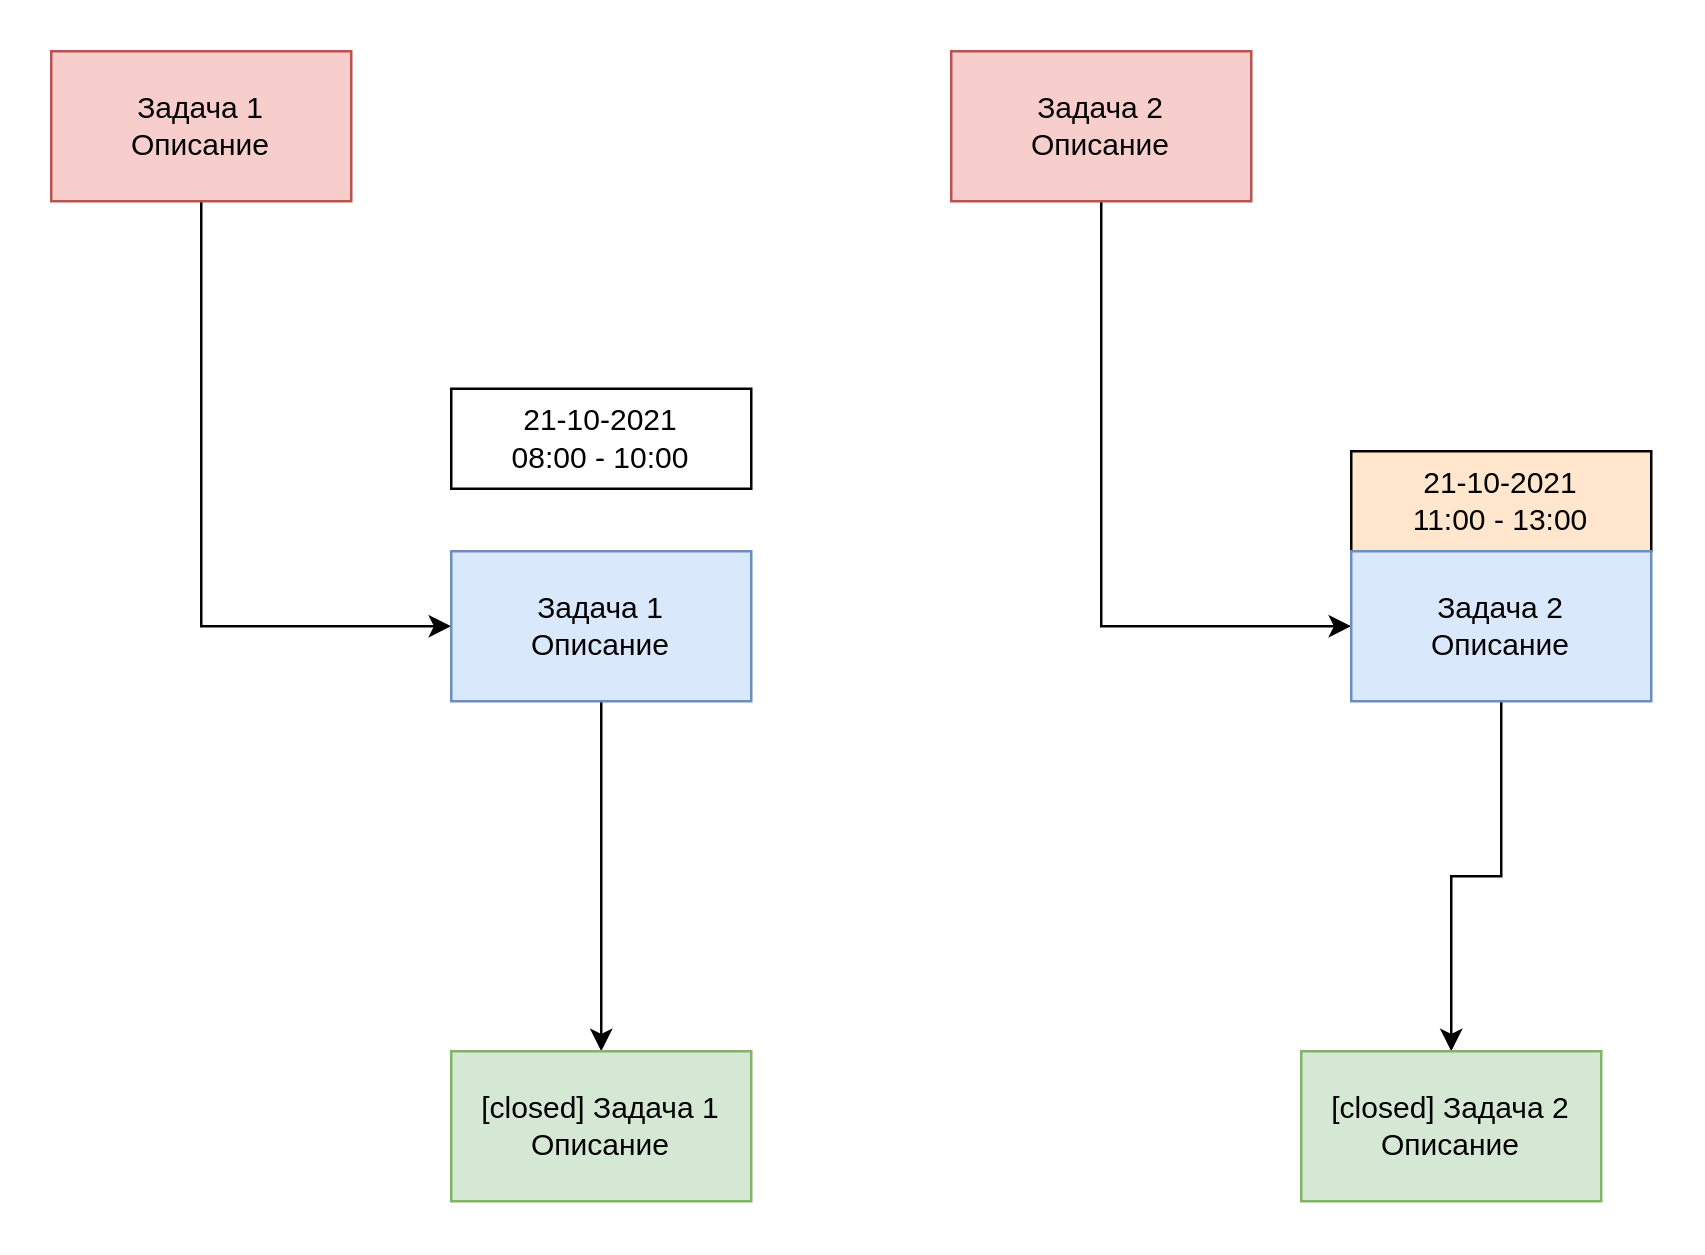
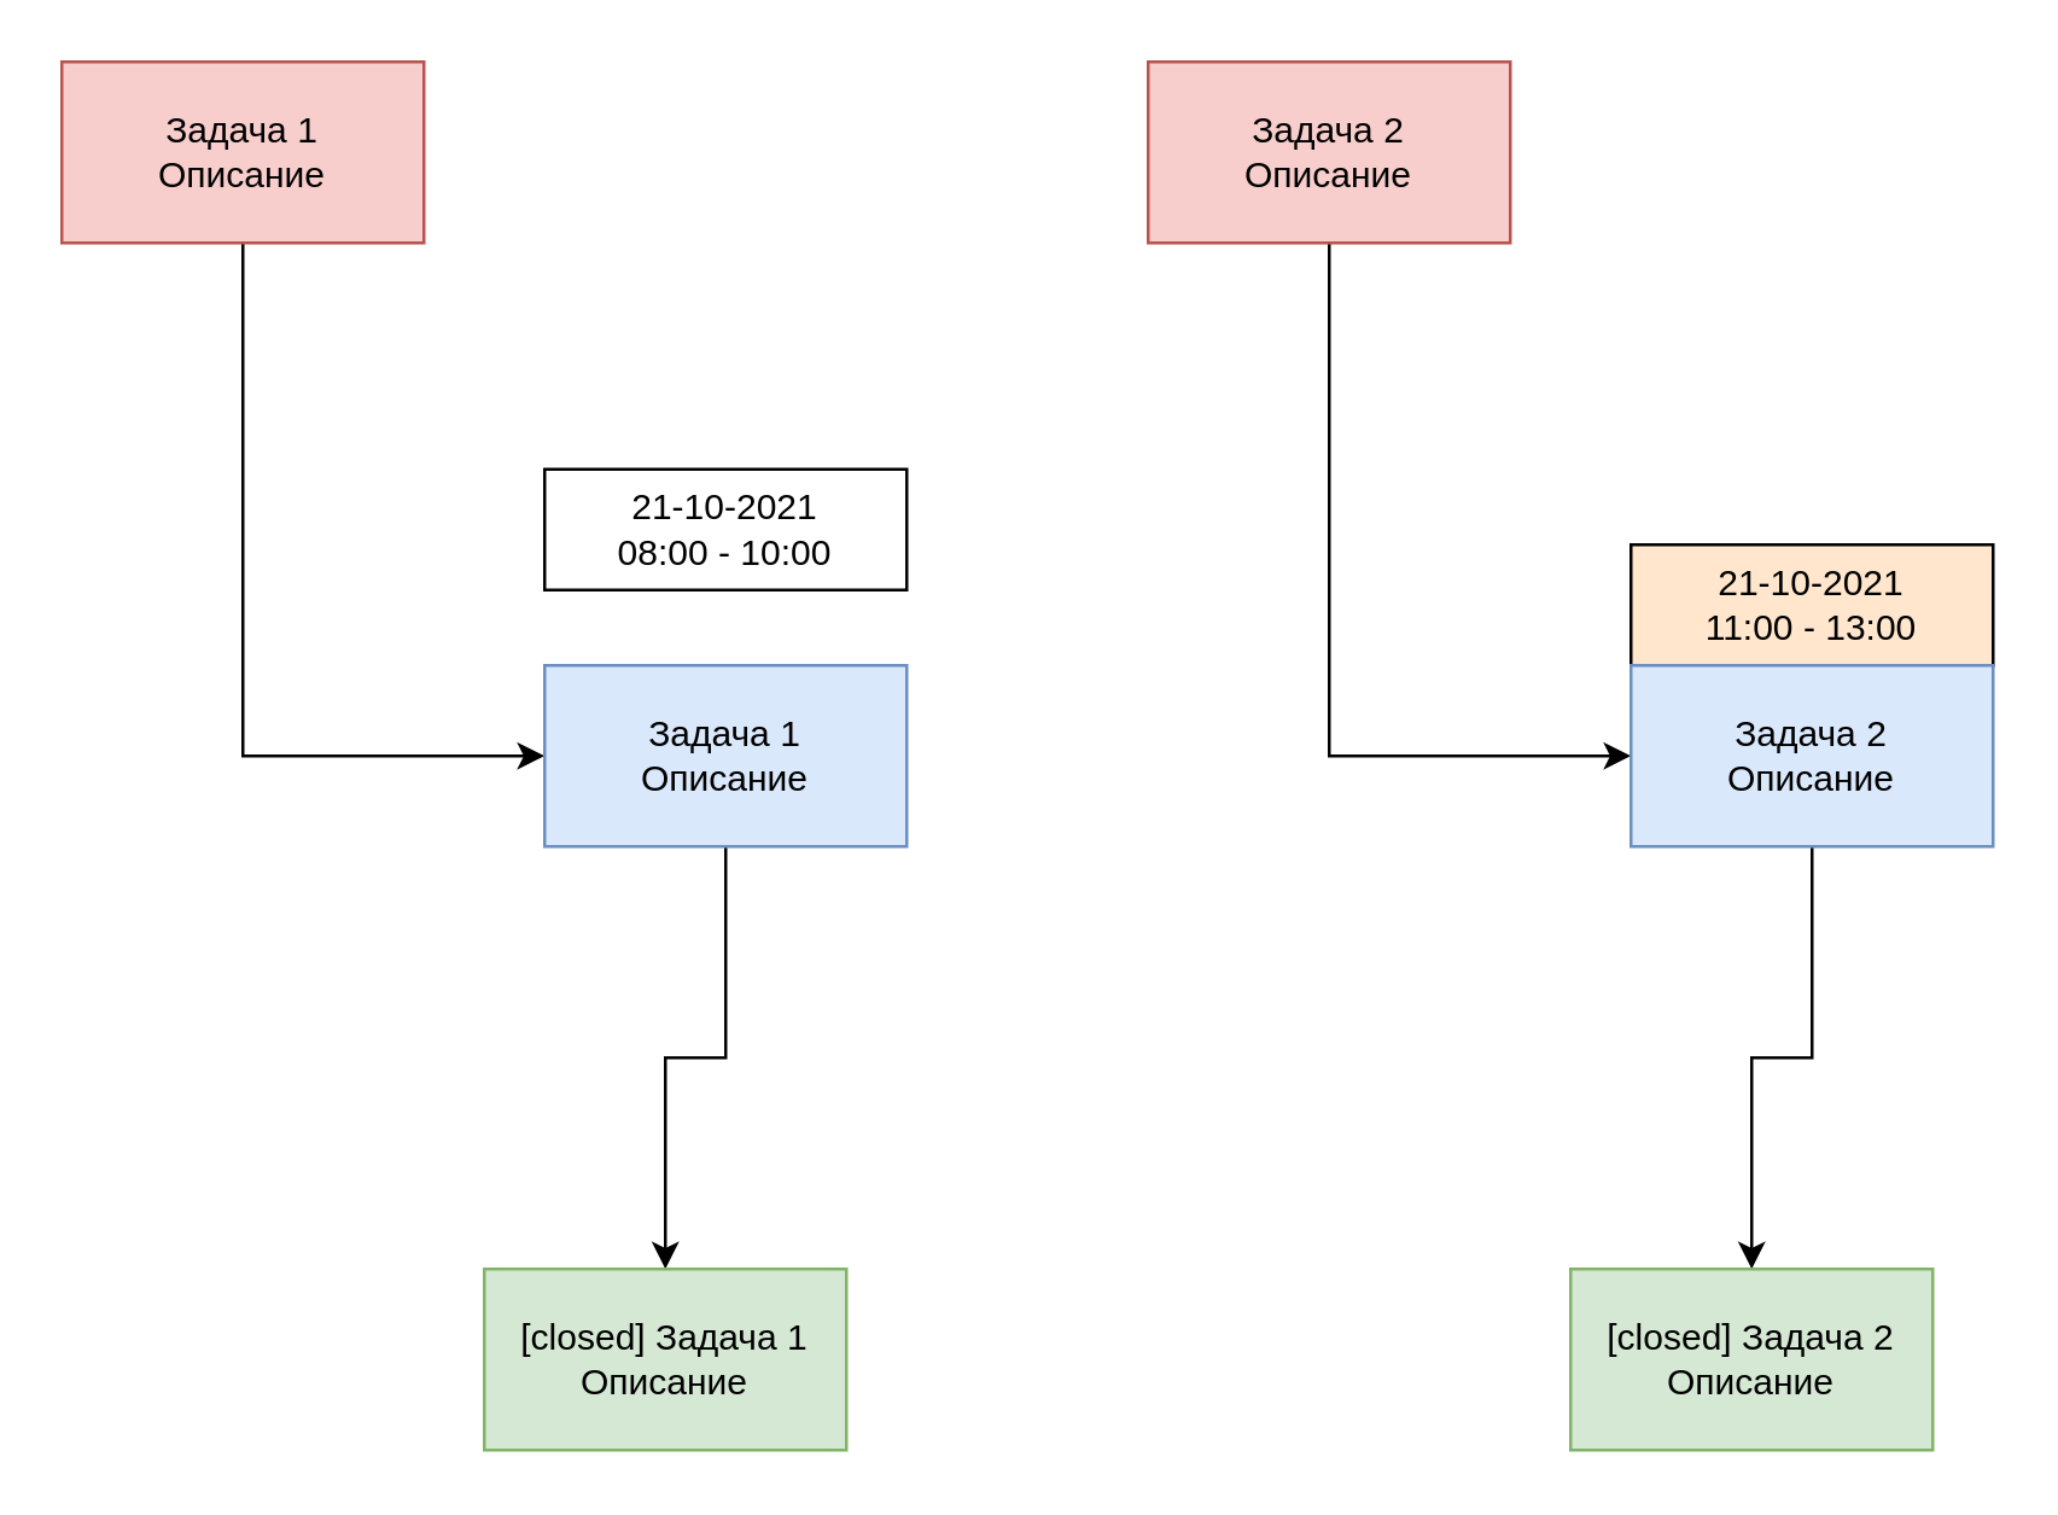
- <mxCell id="12" value="[closed] Задача 1&lt;br&gt;Описание" style="rounded=0;whiteSpace=wrap;html=1;fillColor=#d5e8d4;strokeColor=#82b366;" vertex="1" parent="1"><mxGeometry x="180" y="420" width="120" height="60" as="geometry" /></mxCell>
+ <mxCell id="12" value="[closed] Задача 1&lt;br&gt;Описание" style="rounded=0;whiteSpace=wrap;html=1;fillColor=#d5e8d4;strokeColor=#82b366;" vertex="1" parent="1"><mxGeometry x="160" y="420" width="120" height="60" as="geometry" /></mxCell>
